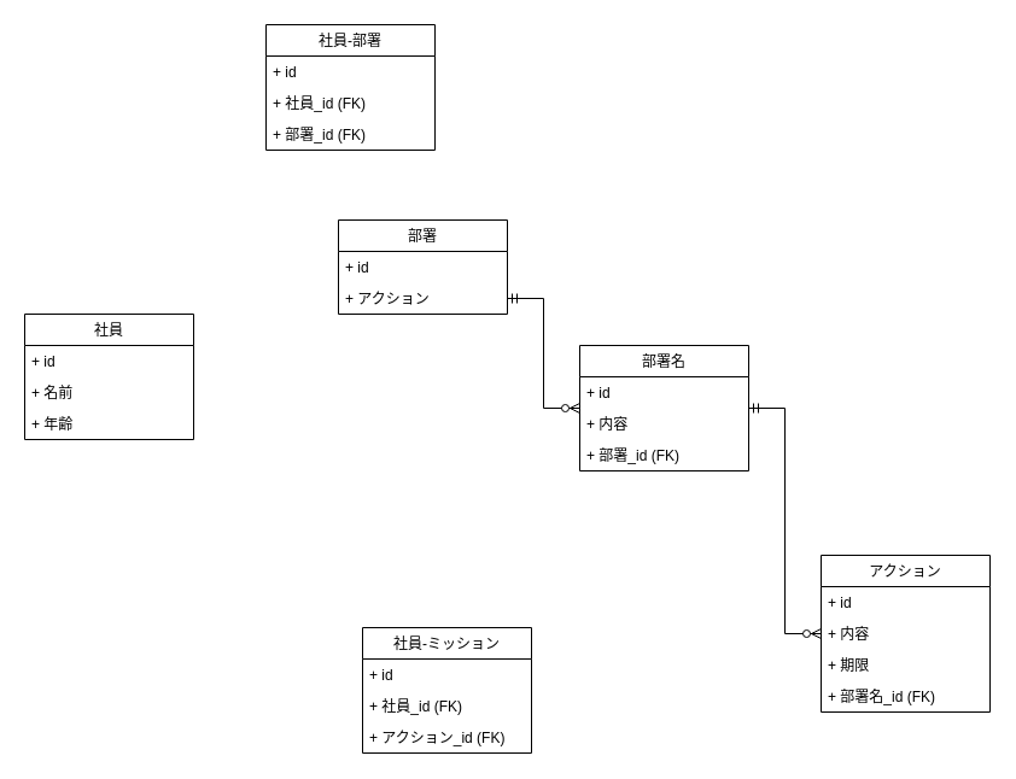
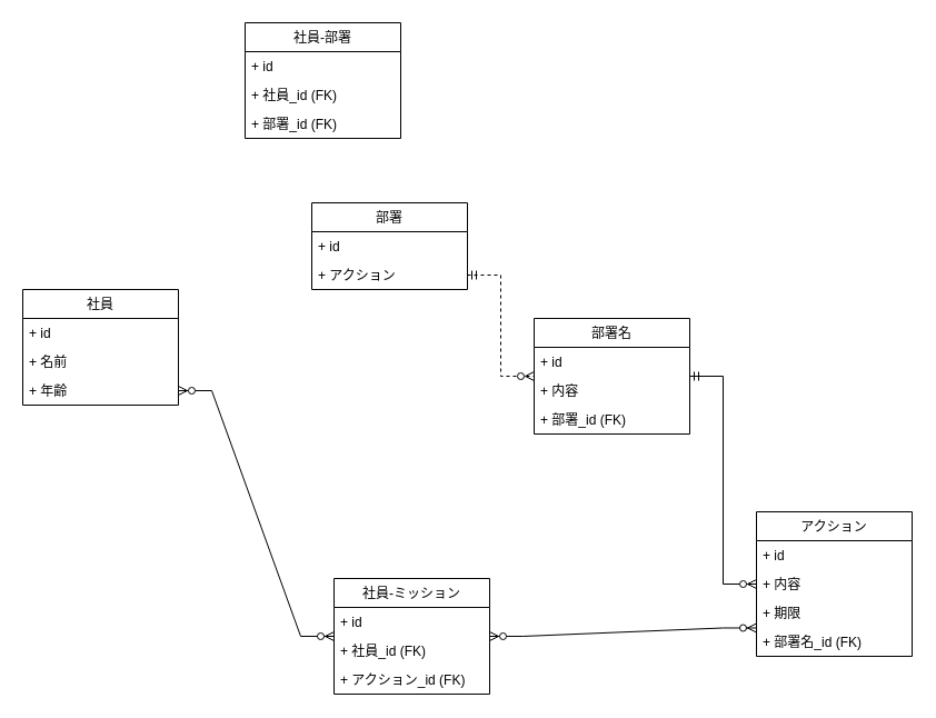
- <mxCell id="22" value="" style="edgeStyle=entityRelationEdgeStyle;fontSize=12;html=1;endArrow=ERzeroToMany;startArrow=ERmandOne;rounded=0;exitX=1;exitY=0.5;exitDx=0;exitDy=0;" edge="1" parent="1" source="8" target="9"><mxGeometry width="100" height="100" relative="1" as="geometry"><mxPoint x="330" y="530" as="sourcePoint" /><mxPoint x="430" y="430" as="targetPoint" /></mxGeometry></mxCell>
+ <mxCell id="22" value="" style="edgeStyle=entityRelationEdgeStyle;fontSize=12;html=1;endArrow=ERzeroToMany;startArrow=ERmandOne;rounded=0;exitX=1;exitY=0.5;exitDx=0;exitDy=0;dashed=1;" edge="1" parent="1" source="8" target="9"><mxGeometry width="100" height="100" relative="1" as="geometry"><mxPoint x="330" y="530" as="sourcePoint" /><mxPoint x="430" y="430" as="targetPoint" /></mxGeometry></mxCell>
+ <mxCell id="28" value="" style="edgeStyle=entityRelationEdgeStyle;fontSize=12;html=1;endArrow=ERzeroToMany;endFill=1;startArrow=ERzeroToMany;rounded=0;entryX=1;entryY=0.5;entryDx=0;entryDy=0;" edge="1" parent="1" source="24" target="5"><mxGeometry width="100" height="100" relative="1" as="geometry"><mxPoint x="235.94" y="574.04" as="sourcePoint" /><mxPoint x="180" y="332" as="targetPoint" /></mxGeometry></mxCell>
+ <mxCell id="29" value="" style="edgeStyle=entityRelationEdgeStyle;fontSize=12;html=1;endArrow=ERzeroToMany;endFill=1;startArrow=ERzeroToMany;rounded=0;entryX=0;entryY=1.019;entryDx=0;entryDy=0;entryPerimeter=0;" edge="1" parent="1" source="24" target="16"><mxGeometry width="100" height="100" relative="1" as="geometry"><mxPoint x="670" y="682.04" as="sourcePoint" /><mxPoint x="614.06" y="440" as="targetPoint" /></mxGeometry></mxCell>
